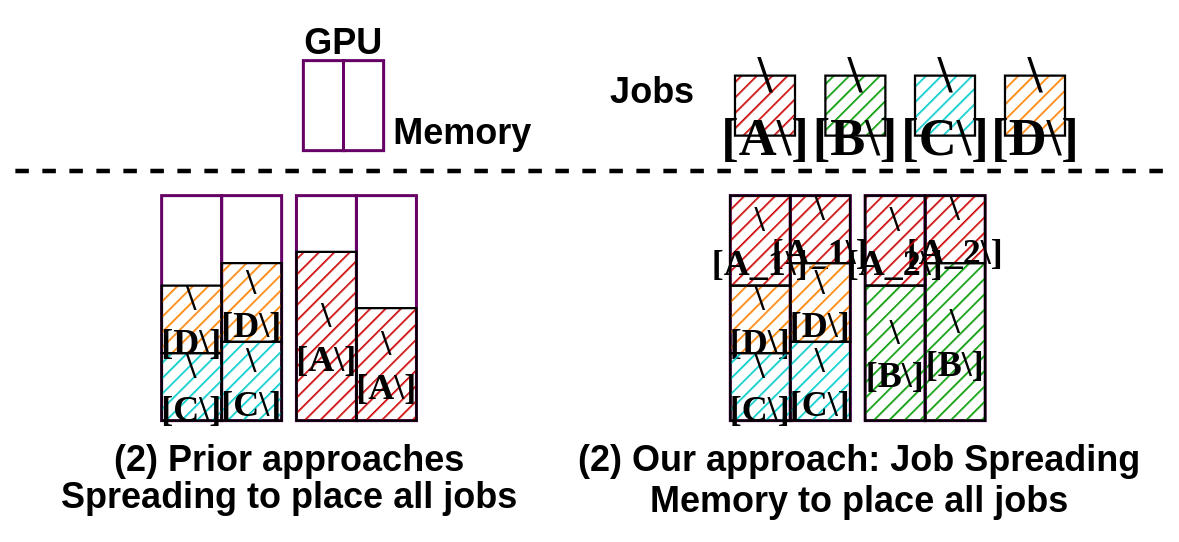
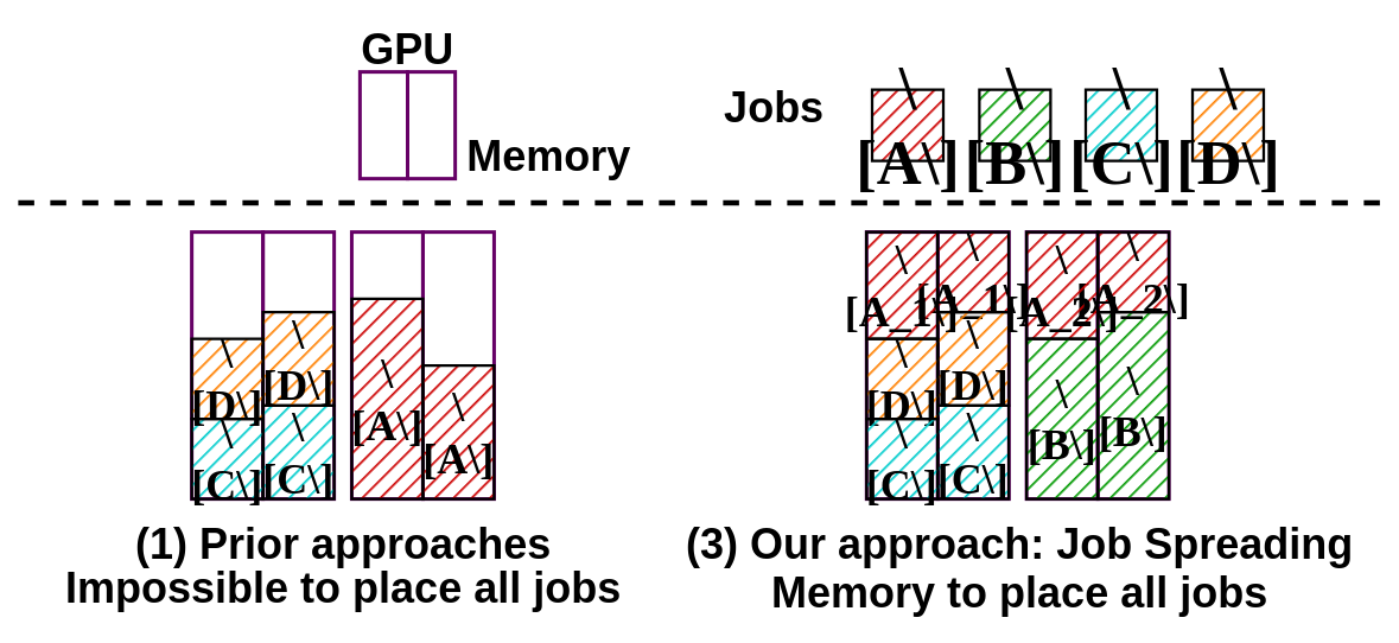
- <mxCell id="30" value="&lt;font style=&quot;font-size: 48px;&quot;&gt;(2) Prior approaches&lt;br style=&quot;font-size: 48px;&quot;&gt;&lt;/font&gt;" style="text;html=1;align=center;verticalAlign=middle;resizable=0;points=[];autosize=1;strokeColor=none;fillColor=none;fontStyle=1;fontSize=48;" parent="1" vertex="1"><mxGeometry x="140" y="575" width="490" height="70" as="geometry" /></mxCell>
+ <mxCell id="30" value="&lt;font style=&quot;font-size: 48px;&quot;&gt;(1) Prior approaches&lt;br style=&quot;font-size: 48px;&quot;&gt;&lt;/font&gt;" style="text;html=1;align=center;verticalAlign=middle;resizable=0;points=[];autosize=1;strokeColor=none;fillColor=none;fontStyle=1;fontSize=48;" parent="1" vertex="1"><mxGeometry x="140" y="575" width="490" height="70" as="geometry" /></mxCell>
- <mxCell id="34" value="&lt;font style=&quot;font-size: 48px;&quot;&gt;(2) Our approach: Job&lt;/font&gt;&lt;span style=&quot;font-size: 48px;&quot;&gt;&amp;nbsp;Spreading&lt;/span&gt;" style="text;html=1;align=center;verticalAlign=middle;resizable=0;points=[];autosize=1;strokeColor=none;fillColor=none;fontStyle=1;fontSize=48;" parent="1" vertex="1"><mxGeometry x="760" y="575" width="770" height="70" as="geometry" /></mxCell>
+ <mxCell id="34" value="&lt;font style=&quot;font-size: 48px;&quot;&gt;(3) Our approach: Job&lt;/font&gt;&lt;span style=&quot;font-size: 48px;&quot;&gt;&amp;nbsp;Spreading&lt;/span&gt;" style="text;html=1;align=center;verticalAlign=middle;resizable=0;points=[];autosize=1;strokeColor=none;fillColor=none;fontStyle=1;fontSize=48;" parent="1" vertex="1"><mxGeometry x="760" y="575" width="770" height="70" as="geometry" /></mxCell>
- <mxCell id="38" value="&lt;font style=&quot;font-size: 48px;&quot;&gt;Spreading to place all jobs&lt;br style=&quot;font-size: 48px;&quot;&gt;&lt;/font&gt;" style="text;html=1;align=center;verticalAlign=middle;resizable=0;points=[];autosize=1;strokeColor=none;fillColor=none;fontStyle=1;fontSize=48;" parent="1" vertex="1"><mxGeometry x="60" y="625" width="650" height="70" as="geometry" /></mxCell>
+ <mxCell id="38" value="&lt;font style=&quot;font-size: 48px;&quot;&gt;Impossible to place all jobs&lt;br style=&quot;font-size: 48px;&quot;&gt;&lt;/font&gt;" style="text;html=1;align=center;verticalAlign=middle;resizable=0;points=[];autosize=1;strokeColor=none;fillColor=none;fontStyle=1;fontSize=48;" parent="1" vertex="1"><mxGeometry x="60" y="625" width="650" height="70" as="geometry" /></mxCell>
